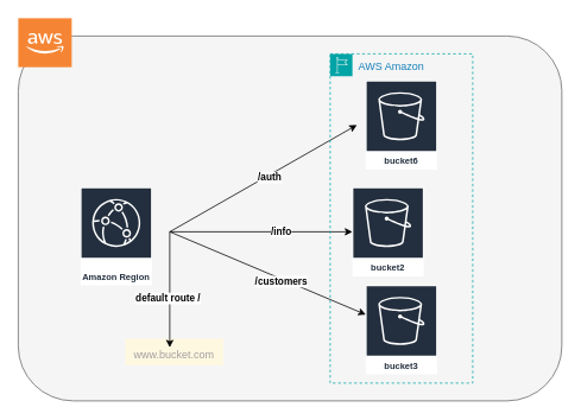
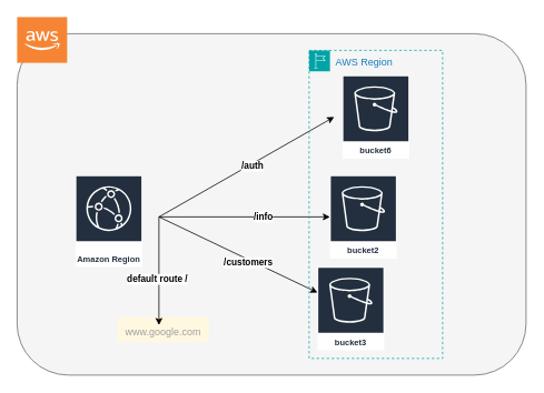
- <mxCell id="16" value="AWS Amazon" style="points=[[0,0],[0.25,0],[0.5,0],[0.75,0],[1,0],[1,0.25],[1,0.5],[1,0.75],[1,1],[0.75,1],[0.5,1],[0.25,1],[0,1],[0,0.75],[0,0.5],[0,0.25]];outlineConnect=0;gradientColor=none;html=1;whiteSpace=wrap;fontSize=12;fontStyle=0;container=1;pointerEvents=0;collapsible=0;recursiveResize=0;shape=mxgraph.aws4.group;grIcon=mxgraph.aws4.group_region;strokeColor=#00A4A6;fillColor=none;verticalAlign=top;align=left;spacingLeft=30;fontColor=#147EBA;dashed=1;" parent="1" vertex="1"><mxGeometry x="370" y="60" width="160" height="370" as="geometry" /></mxCell>
+ <mxCell id="16" value="AWS Region" style="points=[[0,0],[0.25,0],[0.5,0],[0.75,0],[1,0],[1,0.25],[1,0.5],[1,0.75],[1,1],[0.75,1],[0.5,1],[0.25,1],[0,1],[0,0.75],[0,0.5],[0,0.25]];outlineConnect=0;gradientColor=none;html=1;whiteSpace=wrap;fontSize=12;fontStyle=0;container=1;pointerEvents=0;collapsible=0;recursiveResize=0;shape=mxgraph.aws4.group;grIcon=mxgraph.aws4.group_region;strokeColor=#00A4A6;fillColor=none;verticalAlign=top;align=left;spacingLeft=30;fontColor=#147EBA;dashed=1;" parent="1" vertex="1"><mxGeometry x="370" y="60" width="160" height="370" as="geometry" /></mxCell>
- <mxCell id="6" value="bucket3" style="sketch=0;outlineConnect=0;fontColor=#232F3E;gradientColor=none;strokeColor=#ffffff;fillColor=#232F3E;dashed=0;verticalLabelPosition=middle;verticalAlign=bottom;align=center;html=1;whiteSpace=wrap;fontSize=10;fontStyle=1;spacing=3;shape=mxgraph.aws4.productIcon;prIcon=mxgraph.aws4.s3;" parent="1" vertex="1"><mxGeometry x="410" y="320" width="80" height="100" as="geometry" /></mxCell>
+ <mxCell id="6" value="bucket3" style="sketch=0;outlineConnect=0;fontColor=#232F3E;gradientColor=none;strokeColor=#ffffff;fillColor=#232F3E;dashed=0;verticalLabelPosition=middle;verticalAlign=bottom;align=center;html=1;whiteSpace=wrap;fontSize=10;fontStyle=1;spacing=3;shape=mxgraph.aws4.productIcon;prIcon=mxgraph.aws4.s3;" parent="1" vertex="1"><mxGeometry x="380" y="320" width="80" height="100" as="geometry" /></mxCell>
- <mxCell id="13" value="www.bucket.com" style="sketch=0;points=[[0,0,0],[0.25,0,0],[0.5,0,0],[0.75,0,0],[1,0,0],[1,0.25,0],[1,0.5,0],[1,0.75,0],[1,1,0],[0.75,1,0],[0.5,1,0],[0.25,1,0],[0,1,0],[0,0.75,0],[0,0.5,0],[0,0.25,0]];rounded=1;absoluteArcSize=1;arcSize=2;html=1;strokeColor=none;gradientColor=none;shadow=0;dashed=0;fontSize=12;fontColor=#9E9E9E;align=left;verticalAlign=top;spacing=10;spacingTop=-4;whiteSpace=wrap;fillColor=#FFF8E1;" parent="1" vertex="1"><mxGeometry x="140" y="380" width="110" height="30" as="geometry" /></mxCell>
+ <mxCell id="13" value="www.google.com" style="sketch=0;points=[[0,0,0],[0.25,0,0],[0.5,0,0],[0.75,0,0],[1,0,0],[1,0.25,0],[1,0.5,0],[1,0.75,0],[1,1,0],[0.75,1,0],[0.5,1,0],[0.25,1,0],[0,1,0],[0,0.75,0],[0,0.5,0],[0,0.25,0]];rounded=1;absoluteArcSize=1;arcSize=2;html=1;strokeColor=none;gradientColor=none;shadow=0;dashed=0;fontSize=12;fontColor=#9E9E9E;align=left;verticalAlign=top;spacing=10;spacingTop=-4;whiteSpace=wrap;fillColor=#FFF8E1;" parent="1" vertex="1"><mxGeometry x="140" y="380" width="110" height="30" as="geometry" /></mxCell>
